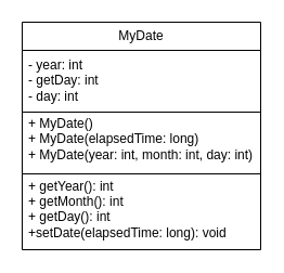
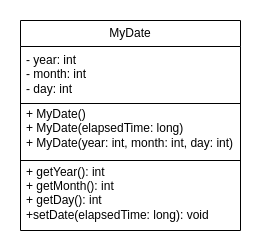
- <mxCell id="3" value="- year: int&lt;div&gt;- getDay: int&lt;/div&gt;&lt;div&gt;- day: int&lt;/div&gt;" style="text;strokeColor=none;fillColor=none;align=left;verticalAlign=top;spacingLeft=4;spacingRight=4;overflow=hidden;rotatable=0;points=[[0,0.5],[1,0.5]];portConstraint=eastwest;whiteSpace=wrap;html=1;" vertex="1" parent="2"><mxGeometry y="26" width="220" height="54" as="geometry" /></mxCell>
+ <mxCell id="3" value="- year: int&lt;div&gt;- month: int&lt;/div&gt;&lt;div&gt;- day: int&lt;/div&gt;" style="text;strokeColor=none;fillColor=none;align=left;verticalAlign=top;spacingLeft=4;spacingRight=4;overflow=hidden;rotatable=0;points=[[0,0.5],[1,0.5]];portConstraint=eastwest;whiteSpace=wrap;html=1;" vertex="1" parent="2"><mxGeometry y="26" width="220" height="54" as="geometry" /></mxCell>
